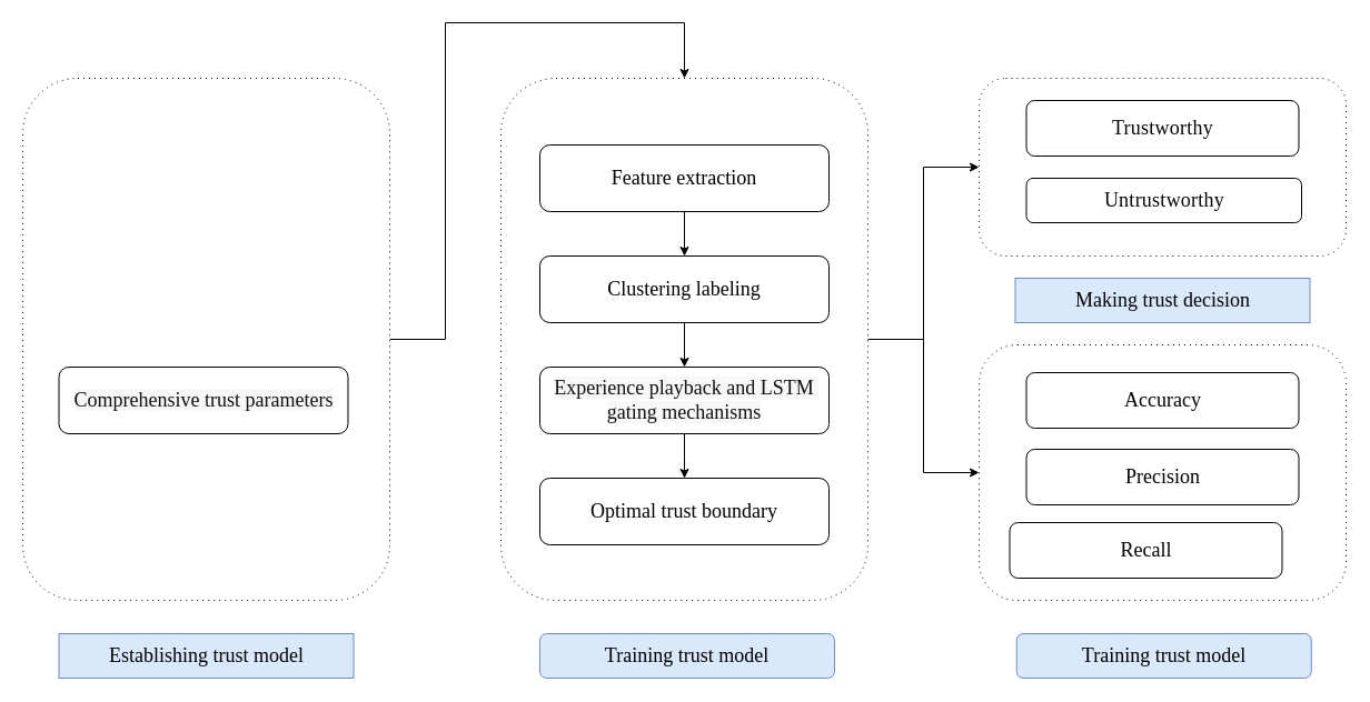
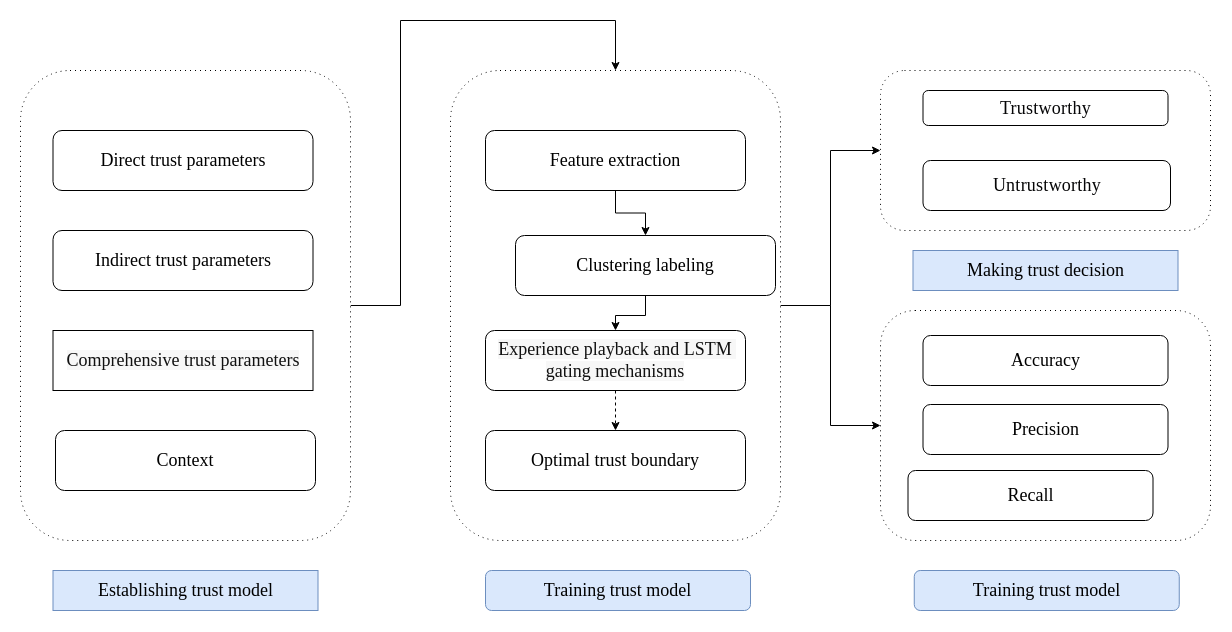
- <mxCell id="22" value="&lt;span style=&quot;color: rgb(6, 6, 7); letter-spacing: 0.25px; text-align: left; white-space-collapse: preserve; background-color: rgb(255, 255, 255);&quot;&gt;&lt;font style=&quot;font-size: 18px;&quot; face=&quot;Times New Roman&quot;&gt;Trustworthy&lt;/font&gt;&lt;/span&gt;" style="rounded=1;whiteSpace=wrap;html=1;" vertex="1" parent="1"><mxGeometry x="922.5" y="90" width="245" height="50" as="geometry" /></mxCell>
+ <mxCell id="22" value="&lt;span style=&quot;color: rgb(6, 6, 7); letter-spacing: 0.25px; text-align: left; white-space-collapse: preserve; background-color: rgb(255, 255, 255);&quot;&gt;&lt;font style=&quot;font-size: 18px;&quot; face=&quot;Times New Roman&quot;&gt;Trustworthy&lt;/font&gt;&lt;/span&gt;" style="rounded=1;whiteSpace=wrap;html=1;" vertex="1" parent="1"><mxGeometry x="922.5" y="90" width="245" height="35" as="geometry" /></mxCell>
+ <mxCell id="4" value="&lt;font style=&quot;font-size: 18px;&quot; face=&quot;Times New Roman&quot;&gt;Direct trust parameters&lt;/font&gt;" style="rounded=1;whiteSpace=wrap;html=1;" vertex="1" parent="1"><mxGeometry x="52.5" y="130" width="260" height="60" as="geometry" /></mxCell>
- <mxCell id="23" value="&lt;span style=&quot;color: rgb(6, 6, 7); letter-spacing: 0.25px; text-align: left; white-space-collapse: preserve; background-color: rgb(255, 255, 255);&quot;&gt;&lt;font style=&quot;font-size: 18px;&quot; face=&quot;Times New Roman&quot;&gt;Untrustworthy&lt;/font&gt;&lt;/span&gt;" style="rounded=1;whiteSpace=wrap;html=1;" vertex="1" parent="1"><mxGeometry x="922.5" y="160" width="247.5" height="40" as="geometry" /></mxCell>
+ <mxCell id="23" value="&lt;span style=&quot;color: rgb(6, 6, 7); letter-spacing: 0.25px; text-align: left; white-space-collapse: preserve; background-color: rgb(255, 255, 255);&quot;&gt;&lt;font style=&quot;font-size: 18px;&quot; face=&quot;Times New Roman&quot;&gt;Untrustworthy&lt;/font&gt;&lt;/span&gt;" style="rounded=1;whiteSpace=wrap;html=1;" vertex="1" parent="1"><mxGeometry x="922.5" y="160" width="247.5" height="50" as="geometry" /></mxCell>
+ <mxCell id="5" value="&lt;font style=&quot;font-size: 18px;&quot; face=&quot;Times New Roman&quot;&gt;Indirect trust parameters&lt;/font&gt;" style="rounded=1;whiteSpace=wrap;html=1;" vertex="1" parent="1"><mxGeometry x="52.5" y="230" width="260" height="60" as="geometry" /></mxCell>
- <mxCell id="15" value="&lt;font style=&quot;font-size: 18px;&quot; face=&quot;Times New Roman&quot;&gt;Clustering labeling&lt;/font&gt;" style="rounded=1;whiteSpace=wrap;html=1;" vertex="1" parent="1"><mxGeometry x="485" y="230" width="260" height="60" as="geometry" /></mxCell>
+ <mxCell id="15" value="&lt;font style=&quot;font-size: 18px;&quot; face=&quot;Times New Roman&quot;&gt;Clustering labeling&lt;/font&gt;" style="rounded=1;whiteSpace=wrap;html=1;" vertex="1" parent="1"><mxGeometry x="515" y="235" width="260" height="60" as="geometry" /></mxCell>
- <mxCell id="11" value="&lt;span style=&quot;color: rgb(17, 17, 17); font-size: 18px; text-align: start; white-space-collapse: preserve; background-color: rgb(247, 247, 247);&quot;&gt;&lt;font face=&quot;Times New Roman&quot;&gt;Comprehensive trust parameters&lt;/font&gt;&lt;/span&gt;" style="rounded=1;whiteSpace=wrap;html=1;" vertex="1" parent="1"><mxGeometry x="52.5" y="330" width="260" height="60" as="geometry" /></mxCell>
+ <mxCell id="11" value="&lt;span style=&quot;color: rgb(17, 17, 17); font-size: 18px; text-align: start; white-space-collapse: preserve; background-color: rgb(247, 247, 247);&quot;&gt;&lt;font face=&quot;Times New Roman&quot;&gt;Comprehensive trust parameters&lt;/font&gt;&lt;/span&gt;" style="whiteSpace=wrap;html=1;rounded=0;" vertex="1" parent="1"><mxGeometry x="52.5" y="330" width="260" height="60" as="geometry" /></mxCell>
- <mxCell id="16" value="" style="edgeStyle=orthogonalEdgeStyle;rounded=0;orthogonalLoop=1;jettySize=auto;html=1;" edge="1" parent="1" source="17" target="18"><mxGeometry relative="1" as="geometry" /></mxCell>
+ <mxCell id="16" value="" style="edgeStyle=orthogonalEdgeStyle;rounded=0;orthogonalLoop=1;jettySize=auto;html=1;dashed=1;" edge="1" parent="1" source="17" target="18"><mxGeometry relative="1" as="geometry" /></mxCell>
+ <mxCell id="6" value="&lt;font style=&quot;font-size: 18px;&quot; face=&quot;Times New Roman&quot;&gt;Context&lt;/font&gt;" style="rounded=1;whiteSpace=wrap;html=1;" vertex="1" parent="1"><mxGeometry x="55" y="430" width="260" height="60" as="geometry" /></mxCell>
